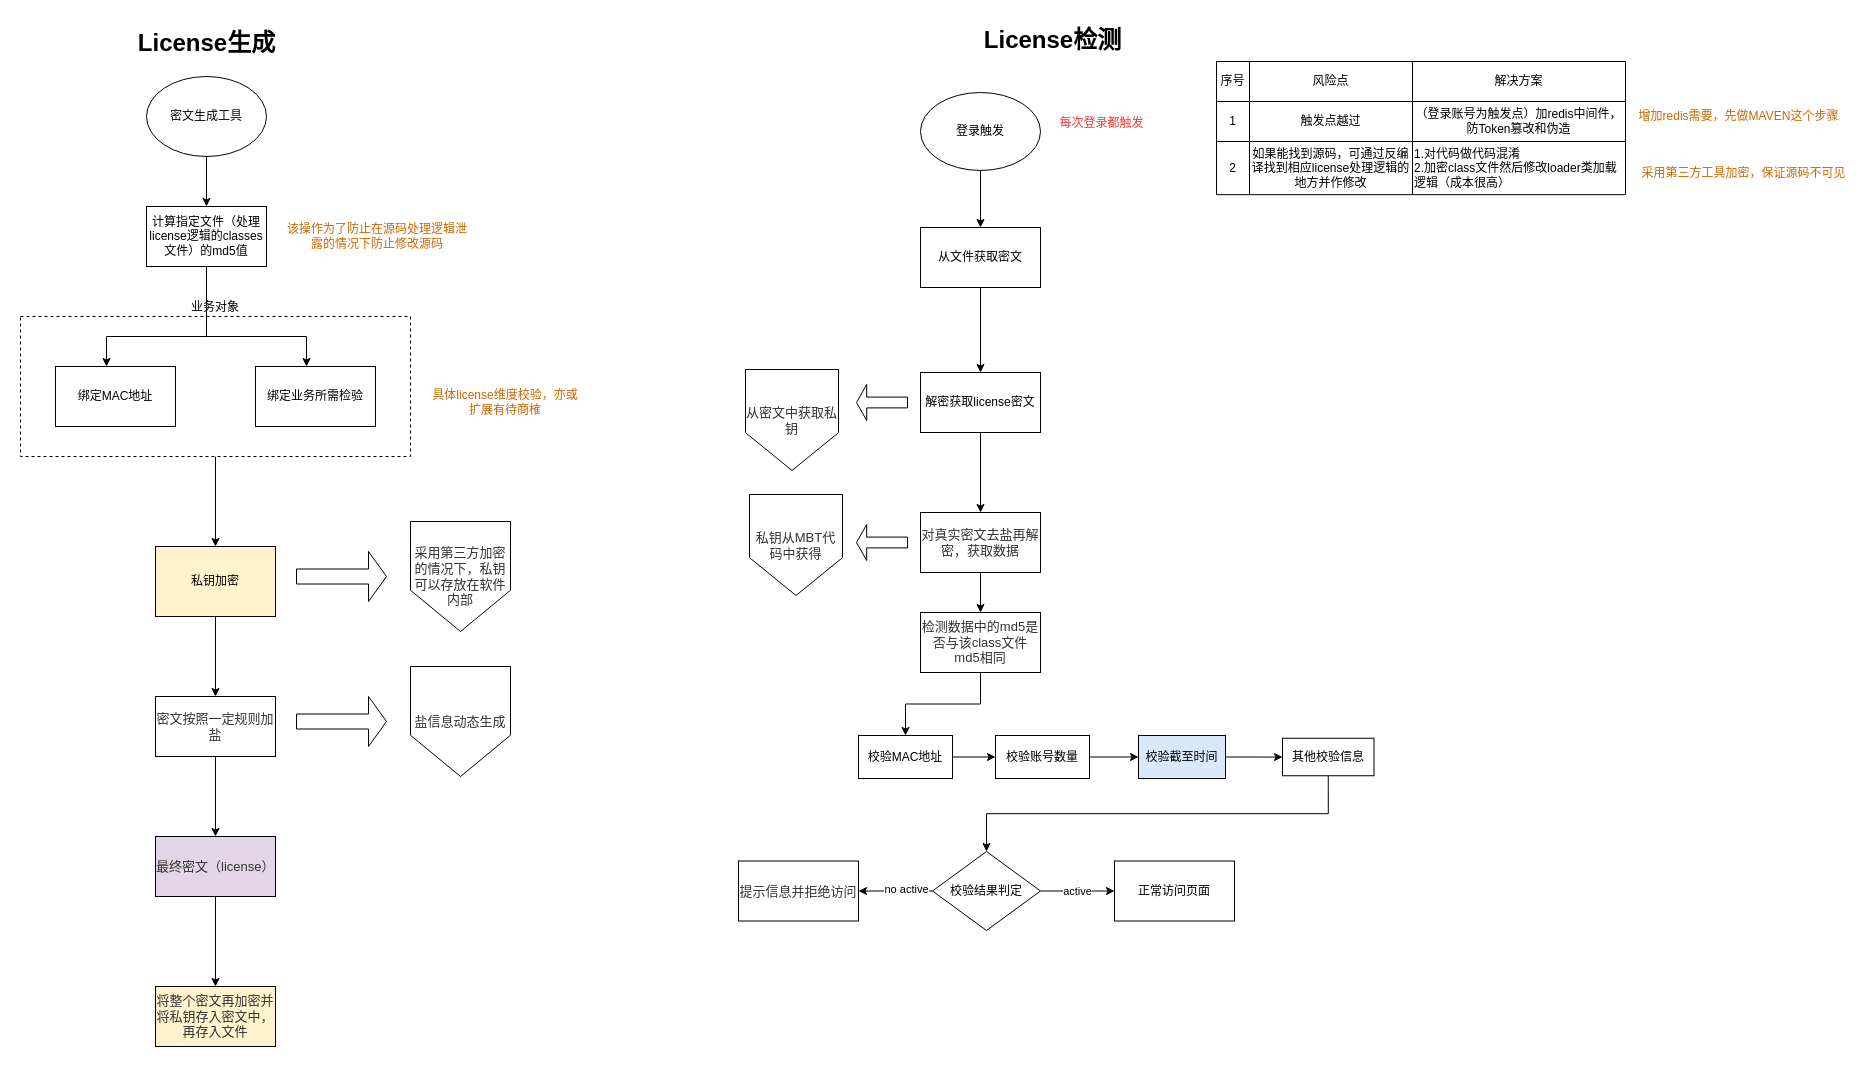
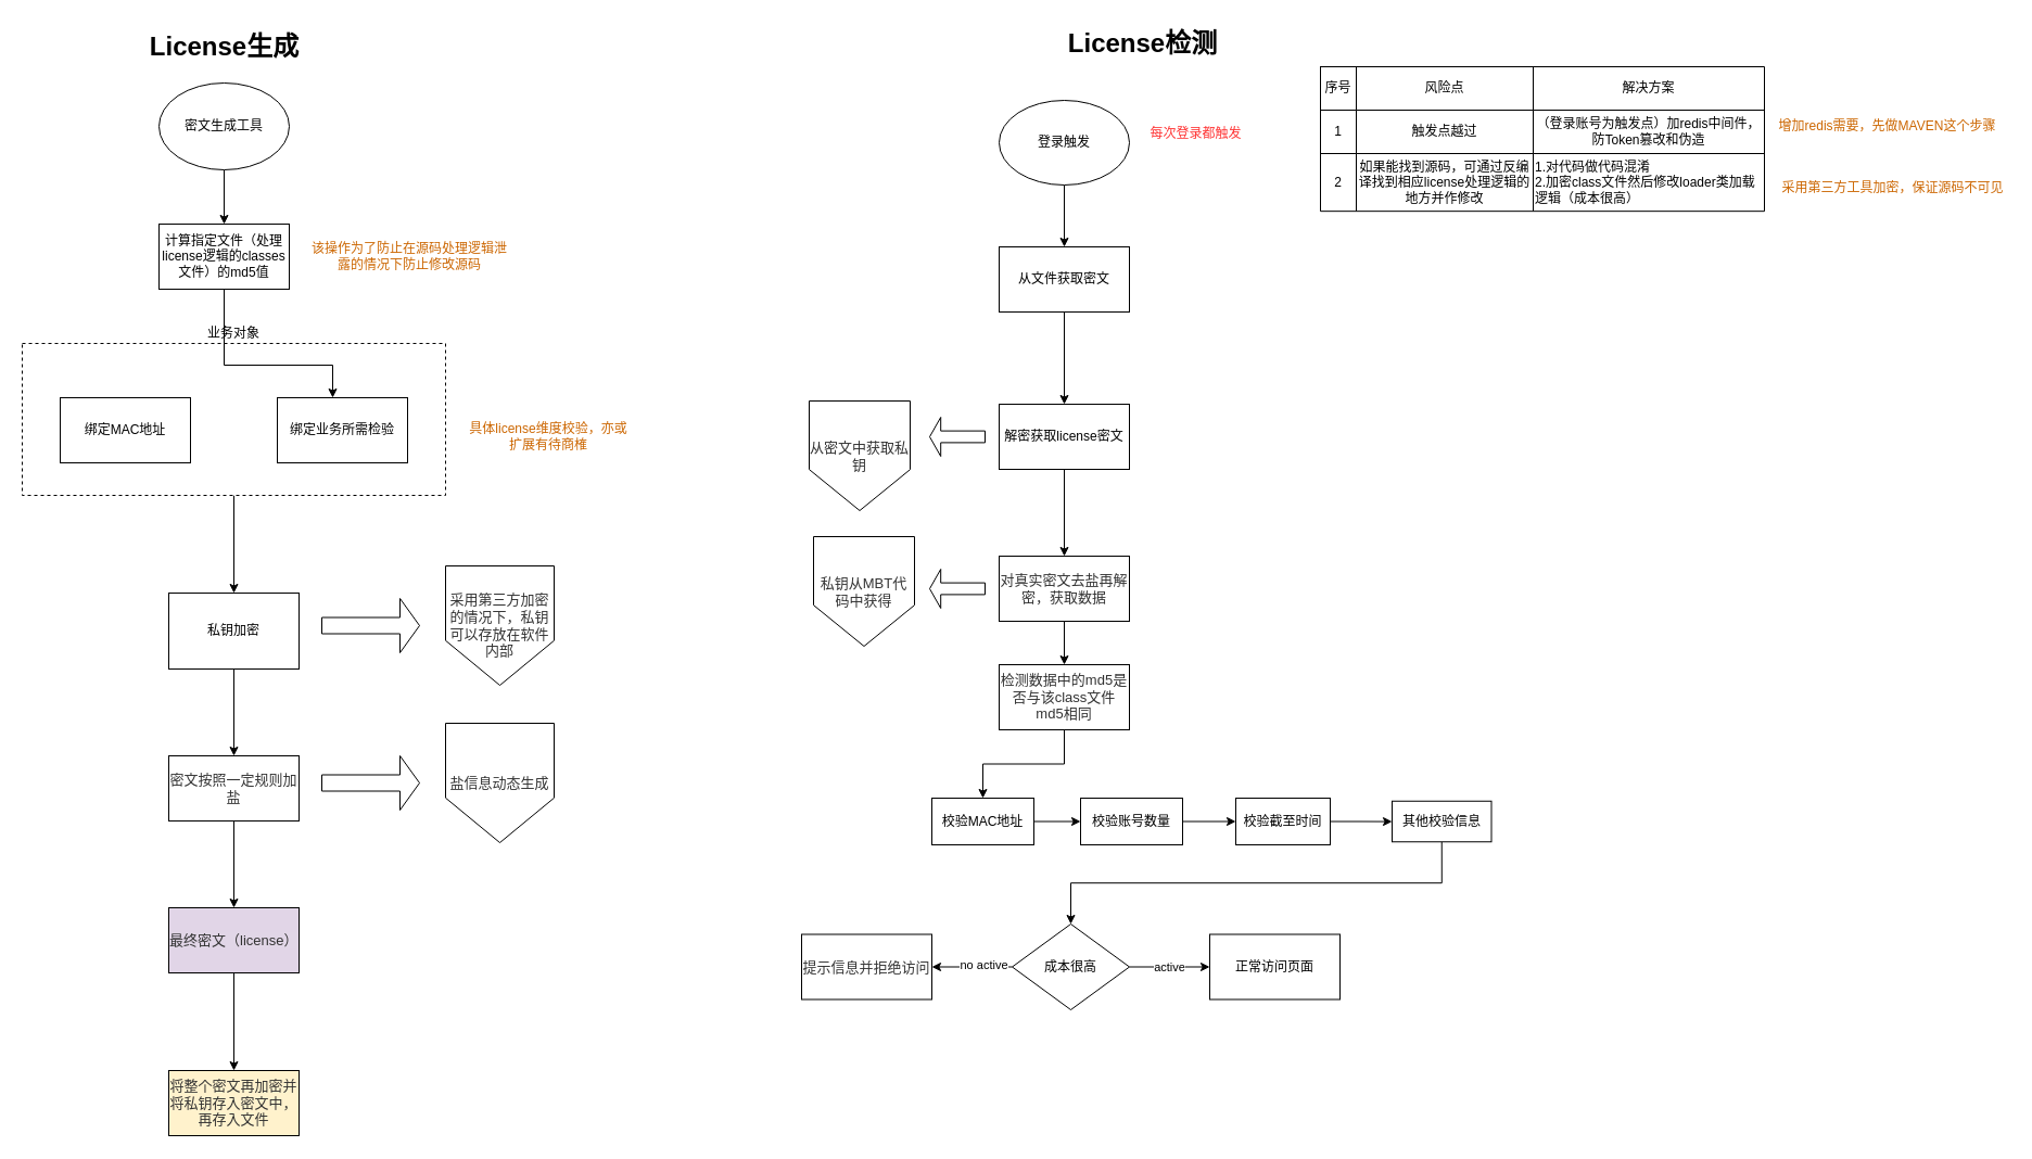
- <mxCell id="6" style="edgeStyle=orthogonalEdgeStyle;rounded=0;orthogonalLoop=1;jettySize=auto;html=1;exitX=0.5;exitY=1;exitDx=0;exitDy=0;" edge="1" parent="1" source="8" target="10"><mxGeometry relative="1" as="geometry"><Array as="points"><mxPoint x="206" y="336" /><mxPoint x="106" y="336" /></Array></mxGeometry></mxCell>
- <mxCell id="13" value="私钥加密" style="rounded=0;whiteSpace=wrap;html=1;shadow=0;fillColor=#fff2cc;" vertex="1" parent="1"><mxGeometry x="155" y="546" width="120" height="70" as="geometry" /></mxCell>
+ <mxCell id="13" value="私钥加密" style="rounded=0;whiteSpace=wrap;html=1;shadow=0;" vertex="1" parent="1"><mxGeometry x="155" y="546" width="120" height="70" as="geometry" /></mxCell>
- <mxCell id="55" value="校验截至时间" style="whiteSpace=wrap;html=1;rounded=0;shadow=0;fillColor=#dae8fc;" vertex="1" parent="1"><mxGeometry x="1138" y="735" width="87" height="43" as="geometry" /></mxCell>
+ <mxCell id="55" value="校验截至时间" style="whiteSpace=wrap;html=1;rounded=0;shadow=0;" vertex="1" parent="1"><mxGeometry x="1138" y="735" width="87" height="43" as="geometry" /></mxCell>
- <mxCell id="61" value="校验结果判定" style="rhombus;whiteSpace=wrap;html=1;shadow=0;" vertex="1" parent="1"><mxGeometry x="932" y="851" width="108" height="79" as="geometry" /></mxCell>
+ <mxCell id="61" value="成本很高" style="rhombus;whiteSpace=wrap;html=1;shadow=0;" vertex="1" parent="1"><mxGeometry x="932" y="851" width="108" height="79" as="geometry" /></mxCell>
